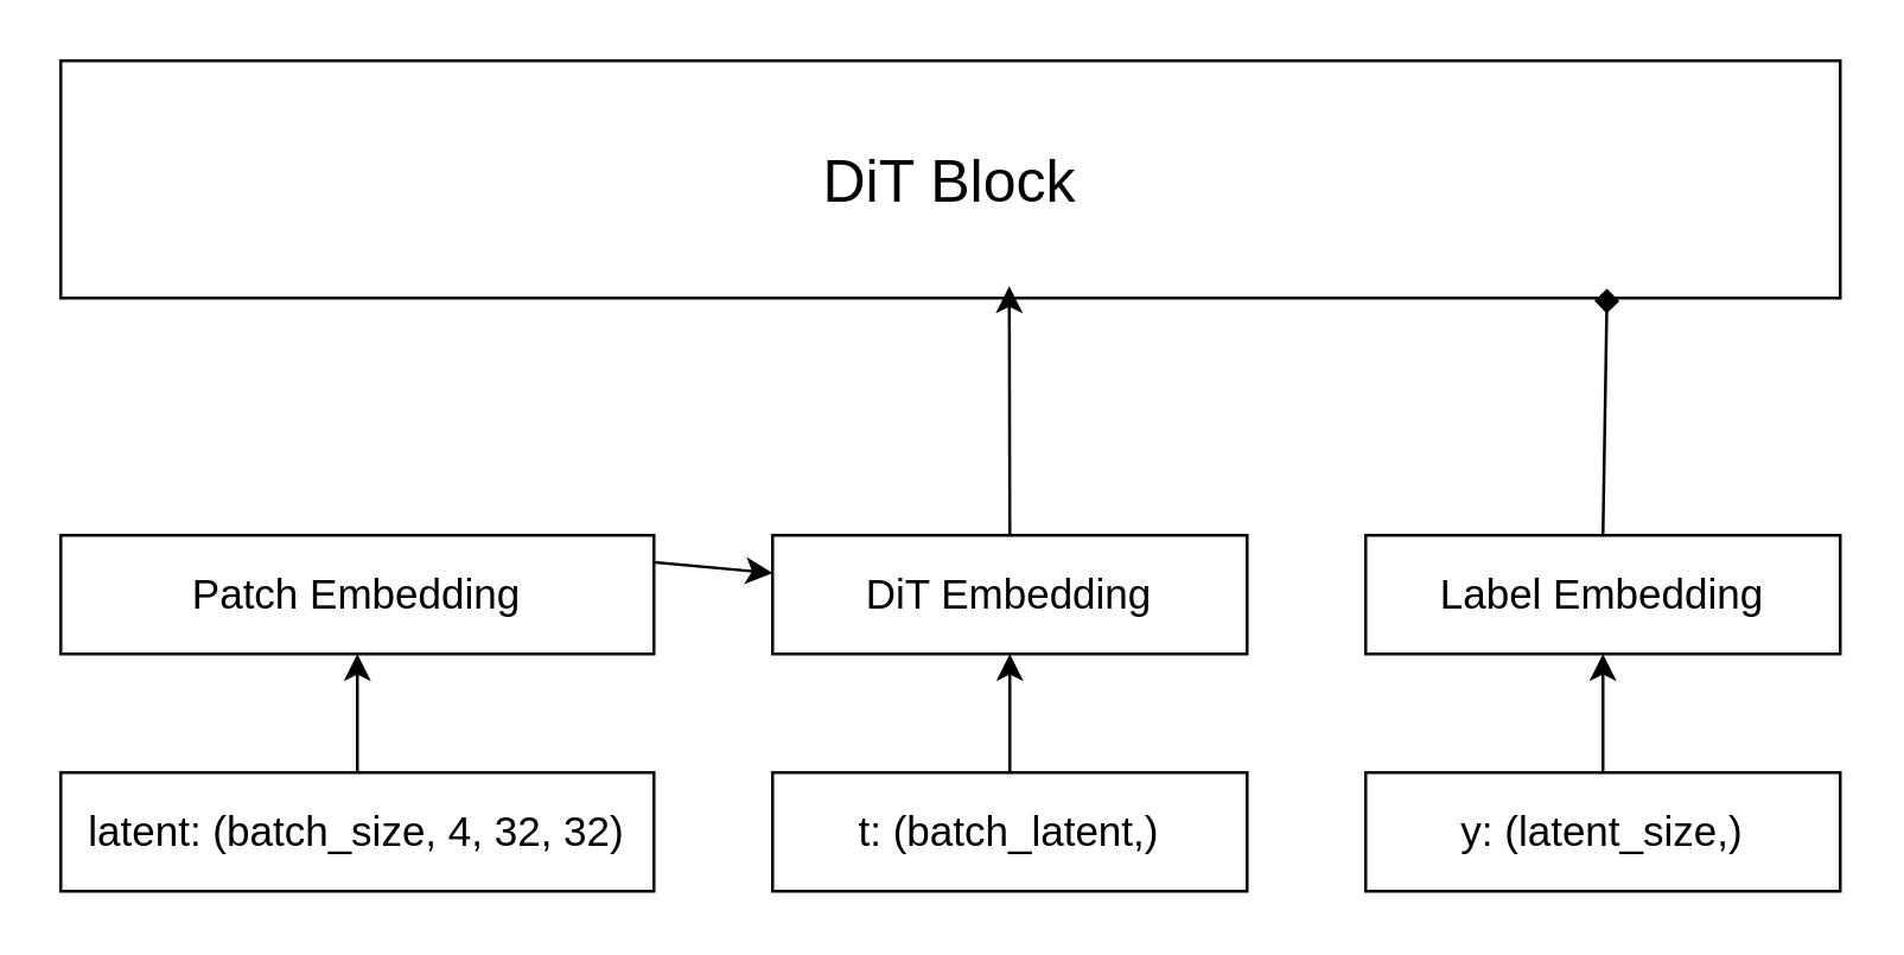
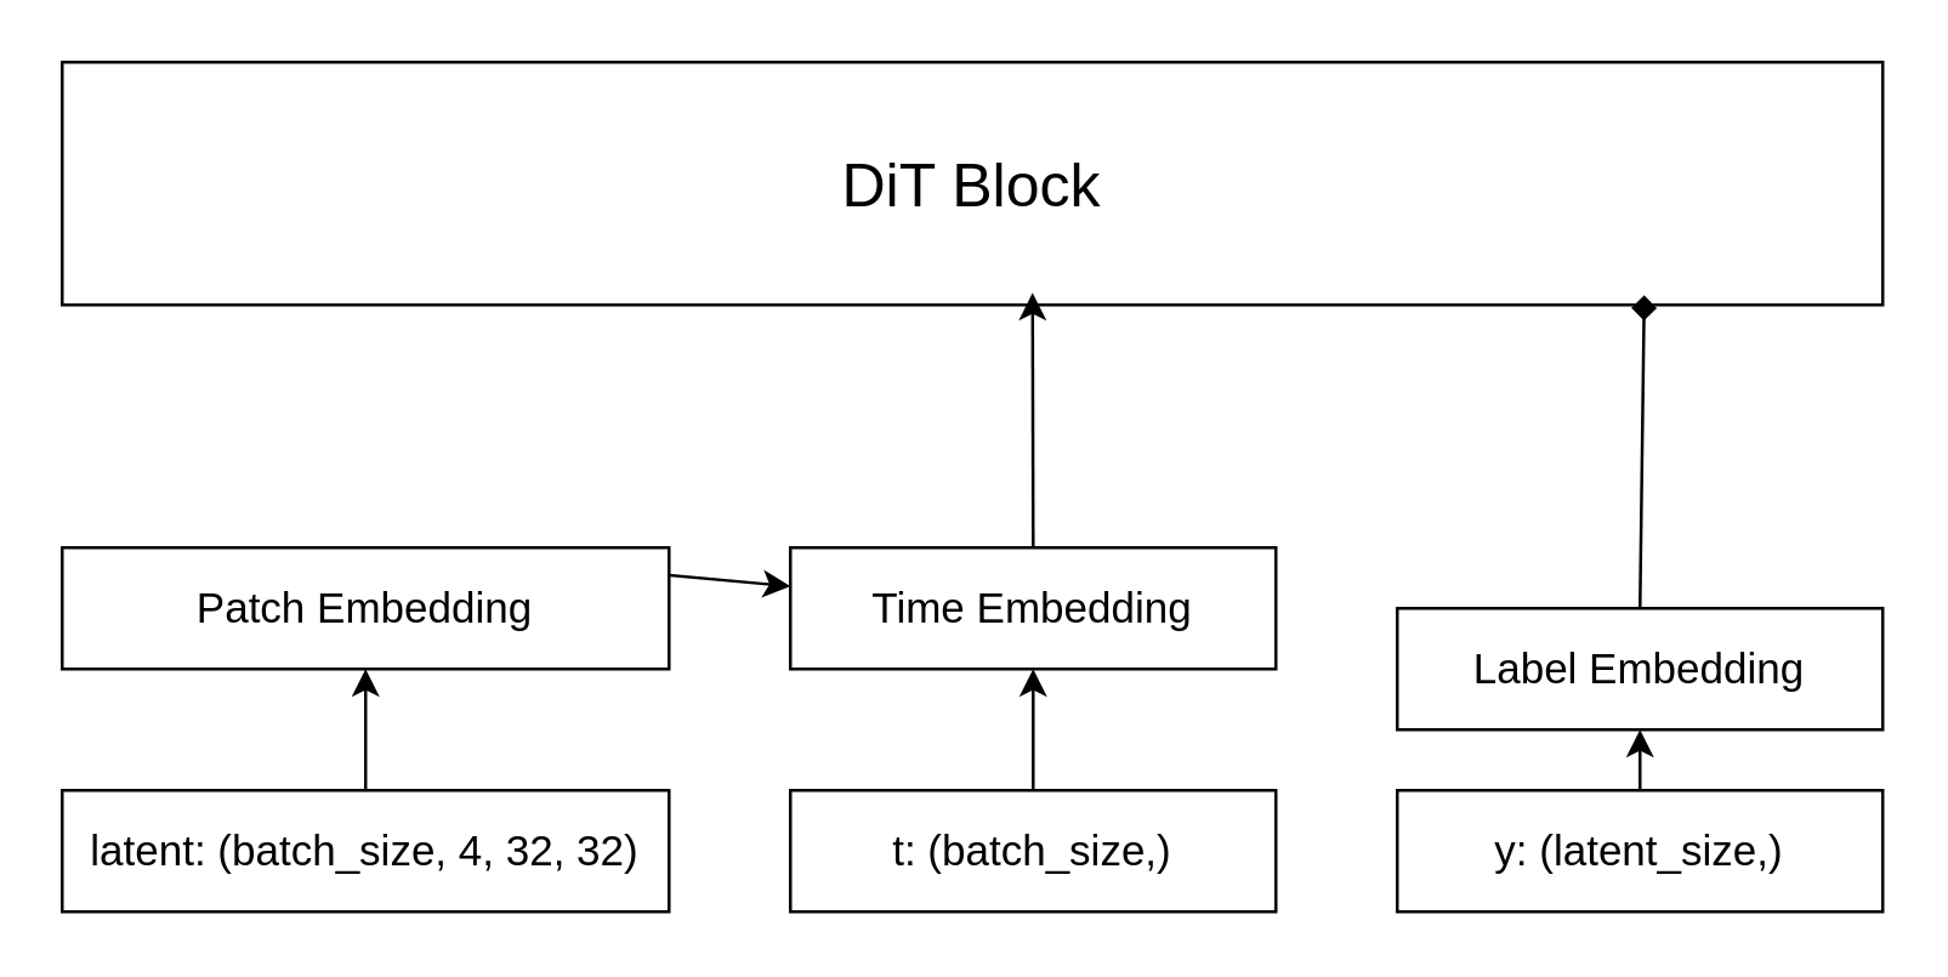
- <mxCell id="10" value="&lt;font style=&quot;font-size: 14px;&quot;&gt;DiT Embedding&lt;/font&gt;" style="rounded=0;whiteSpace=wrap;html=1;" vertex="1" parent="1"><mxGeometry x="260" y="180" width="160" height="40" as="geometry" /></mxCell>
+ <mxCell id="10" value="&lt;font style=&quot;font-size: 14px;&quot;&gt;Time Embedding&lt;/font&gt;" style="rounded=0;whiteSpace=wrap;html=1;" vertex="1" parent="1"><mxGeometry x="260" y="180" width="160" height="40" as="geometry" /></mxCell>
- <mxCell id="11" value="&lt;span style=&quot;font-size: 14px;&quot;&gt;Label Embedding&lt;/span&gt;" style="rounded=0;whiteSpace=wrap;html=1;" vertex="1" parent="1"><mxGeometry x="460" y="180" width="160" height="40" as="geometry" /></mxCell>
+ <mxCell id="11" value="&lt;span style=&quot;font-size: 14px;&quot;&gt;Label Embedding&lt;/span&gt;" style="rounded=0;whiteSpace=wrap;html=1;" vertex="1" parent="1"><mxGeometry x="460" y="200" width="160" height="40" as="geometry" /></mxCell>
- <mxCell id="5" value="t: (batch_latent,)" style="rounded=0;whiteSpace=wrap;html=1;fontSize=14;" vertex="1" parent="1"><mxGeometry x="260" y="260" width="160" height="40" as="geometry" /></mxCell>
+ <mxCell id="5" value="t: (batch_size,)" style="rounded=0;whiteSpace=wrap;html=1;fontSize=14;" vertex="1" parent="1"><mxGeometry x="260" y="260" width="160" height="40" as="geometry" /></mxCell>
